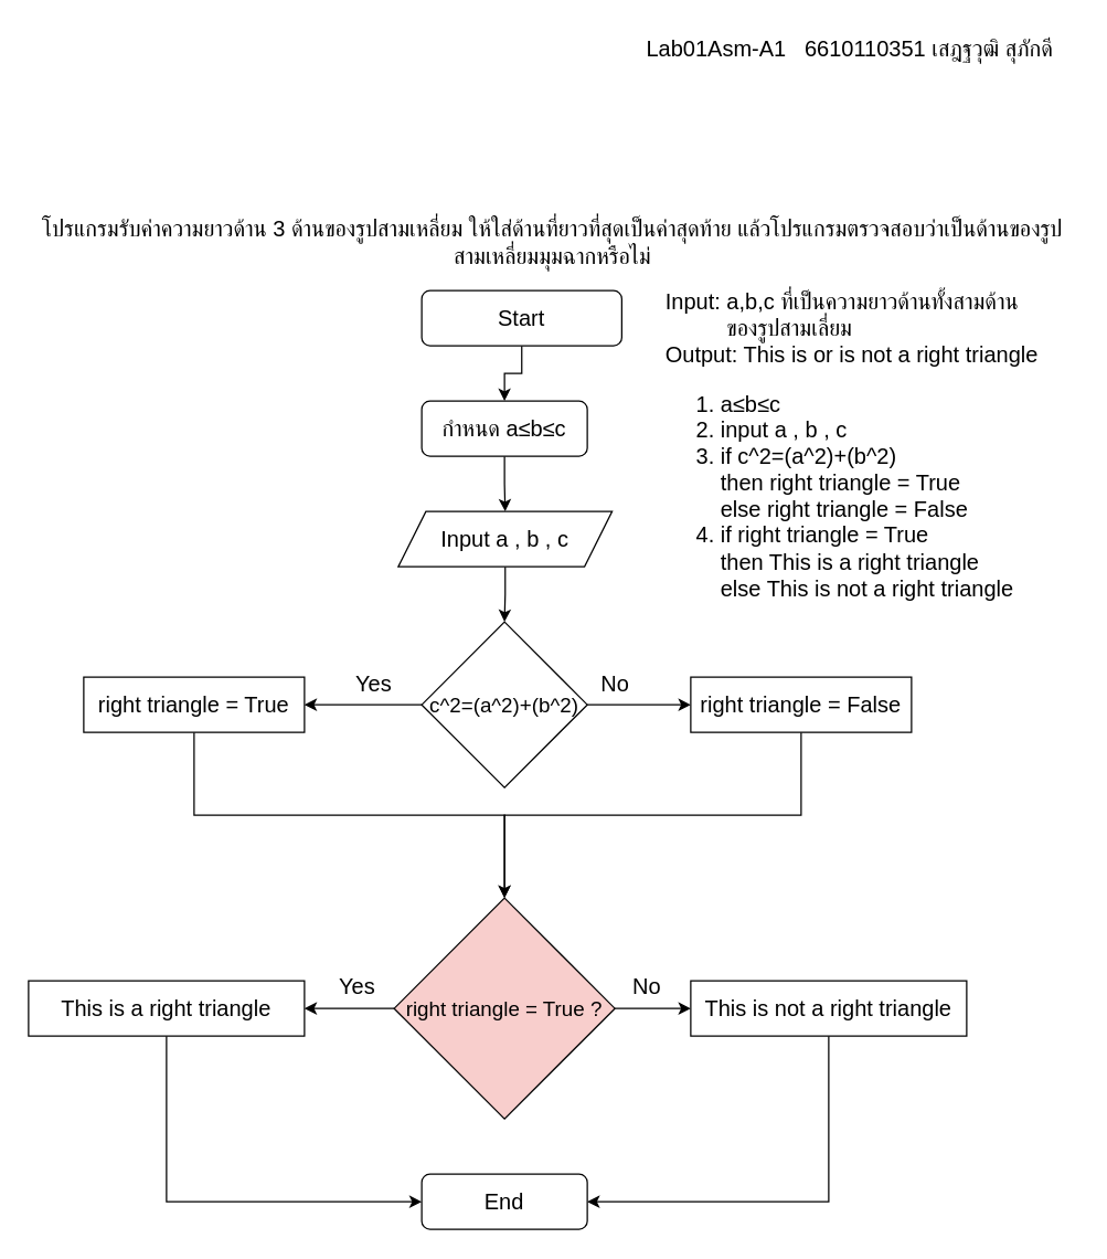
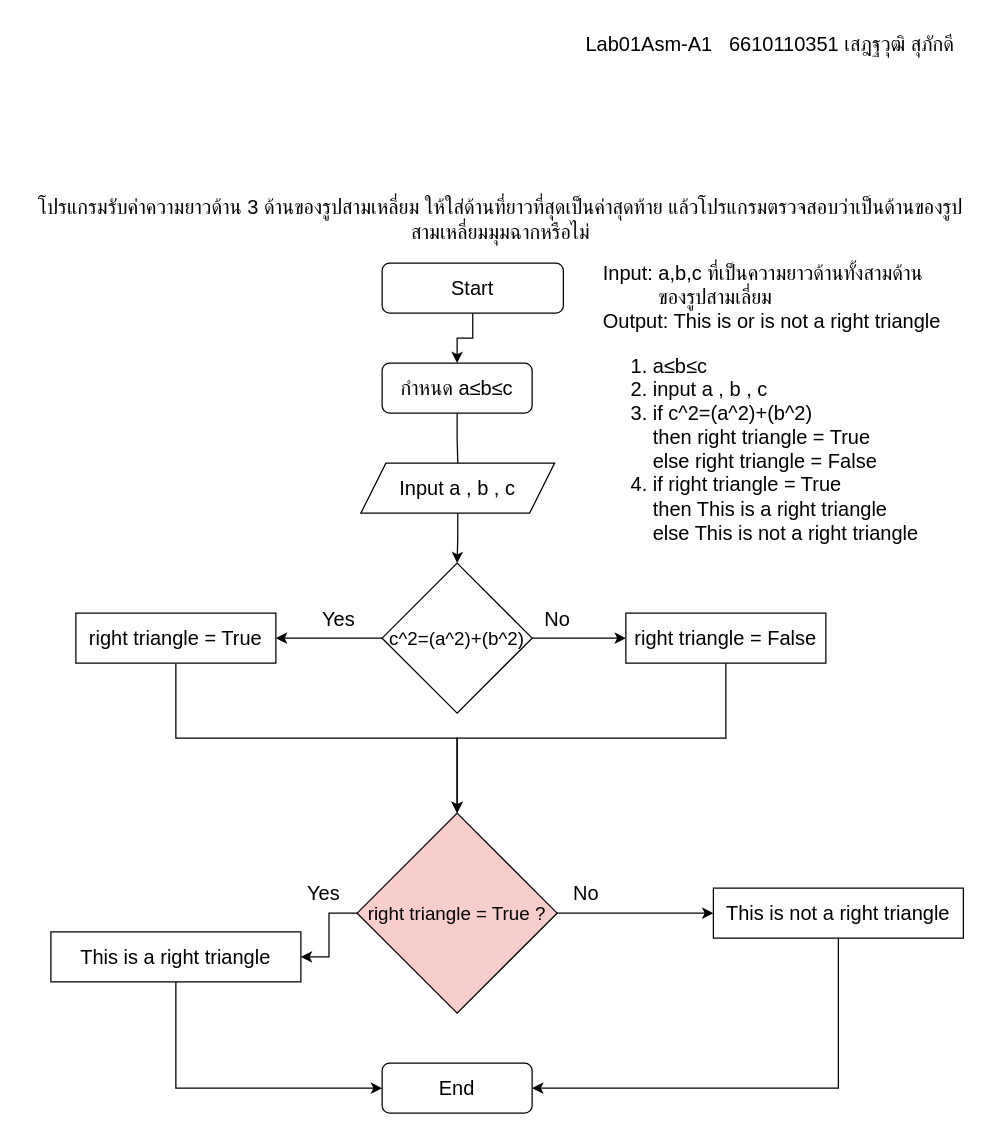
- <mxCell id="5" style="edgeStyle=orthogonalEdgeStyle;rounded=0;orthogonalLoop=1;jettySize=auto;html=1;exitX=0.5;exitY=1;exitDx=0;exitDy=0;entryX=0.5;entryY=0;entryDx=0;entryDy=0;fontSize=16;" edge="1" parent="1" source="6" target="8"><mxGeometry relative="1" as="geometry" /></mxCell>
+ <mxCell id="5" style="edgeStyle=orthogonalEdgeStyle;rounded=0;orthogonalLoop=1;jettySize=auto;html=1;exitX=0.5;exitY=1;exitDx=0;exitDy=0;entryX=0.5;entryY=0;entryDx=0;entryDy=0;fontSize=16;endArrow=none;" edge="1" parent="1" source="6" target="8"><mxGeometry relative="1" as="geometry" /></mxCell>
- <mxCell id="22" value="This is a right triangle" style="rounded=0;whiteSpace=wrap;html=1;fontSize=16;" vertex="1" parent="1"><mxGeometry x="20" y="710" width="200" height="40" as="geometry" /></mxCell>
+ <mxCell id="22" value="This is a right triangle" style="rounded=0;whiteSpace=wrap;html=1;fontSize=16;" vertex="1" parent="1"><mxGeometry x="40" y="745" width="200" height="40" as="geometry" /></mxCell>
- <mxCell id="24" value="This is not a right triangle" style="rounded=0;whiteSpace=wrap;html=1;fontSize=16;" vertex="1" parent="1"><mxGeometry x="500" y="710" width="200" height="40" as="geometry" /></mxCell>
+ <mxCell id="24" value="This is not a right triangle" style="rounded=0;whiteSpace=wrap;html=1;fontSize=16;" vertex="1" parent="1"><mxGeometry x="570" y="710" width="200" height="40" as="geometry" /></mxCell>
